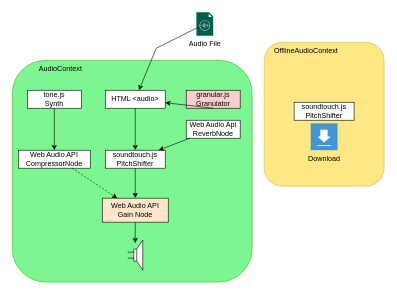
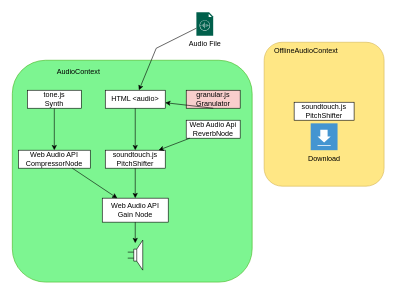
- <mxCell id="3" value="AudioContext" style="text;html=1;align=center;verticalAlign=middle;resizable=0;points=[];autosize=1;strokeColor=none;fillColor=none;" vertex="1" parent="1"><mxGeometry x="50" y="100" width="100" height="30" as="geometry" /></mxCell>
+ <mxCell id="3" value="AudioContext" style="text;html=1;align=center;verticalAlign=middle;resizable=0;points=[];autosize=1;strokeColor=none;fillColor=none;" vertex="1" parent="1"><mxGeometry x="80" y="105" width="100" height="30" as="geometry" /></mxCell>
- <mxCell id="11" value="" style="endArrow=classic;html=1;rounded=0;exitX=0.75;exitY=1;exitDx=0;exitDy=0;dashed=1;" edge="1" parent="1" source="8" target="10"><mxGeometry width="50" height="50" relative="1" as="geometry"><mxPoint x="310" y="390" as="sourcePoint" /><mxPoint x="360" y="340" as="targetPoint" /></mxGeometry></mxCell>
+ <mxCell id="11" value="" style="endArrow=classic;html=1;rounded=0;exitX=0.75;exitY=1;exitDx=0;exitDy=0;" edge="1" parent="1" source="8" target="10"><mxGeometry width="50" height="50" relative="1" as="geometry"><mxPoint x="310" y="390" as="sourcePoint" /><mxPoint x="360" y="340" as="targetPoint" /></mxGeometry></mxCell>
- <mxCell id="10" value="Web Audio API&lt;div&gt;Gain Node&lt;/div&gt;" style="rounded=0;whiteSpace=wrap;html=1;fillColor=#ffe6cc;" vertex="1" parent="1"><mxGeometry x="170" y="330" width="110" height="40" as="geometry" /></mxCell>
+ <mxCell id="10" value="Web Audio API&lt;div&gt;Gain Node&lt;/div&gt;" style="rounded=0;whiteSpace=wrap;html=1;" vertex="1" parent="1"><mxGeometry x="170" y="330" width="110" height="40" as="geometry" /></mxCell>
